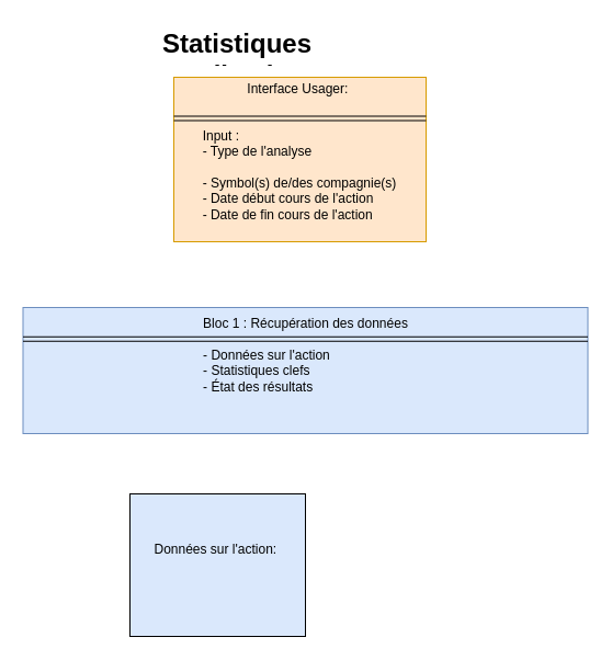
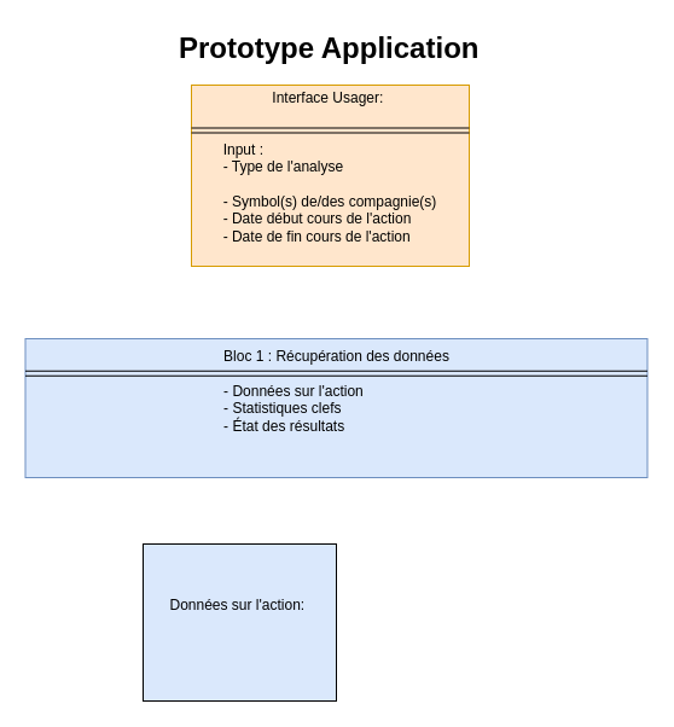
- <mxCell id="3" value="&lt;h1&gt;Statistiques Application&lt;/h1&gt;" style="text;html=1;strokeColor=none;fillColor=none;spacing=5;spacingTop=-20;whiteSpace=wrap;overflow=hidden;rounded=0;" vertex="1" parent="1"><mxGeometry x="143" width="270" height="40" as="geometry" y="20" /></mxCell>
+ <mxCell id="3" value="&lt;h1&gt;Prototype Application&lt;/h1&gt;" style="text;html=1;strokeColor=none;fillColor=none;spacing=5;spacingTop=-20;whiteSpace=wrap;overflow=hidden;rounded=0;" vertex="1" parent="1"><mxGeometry x="143" width="270" height="40" as="geometry" y="20" /></mxCell>
